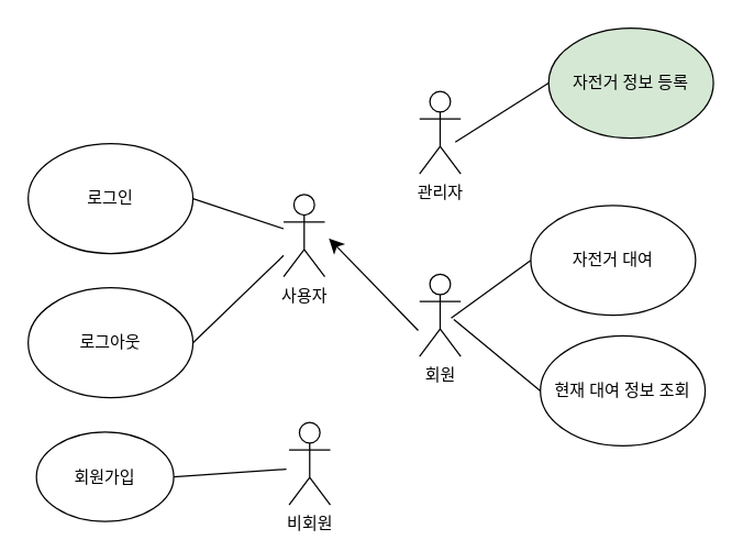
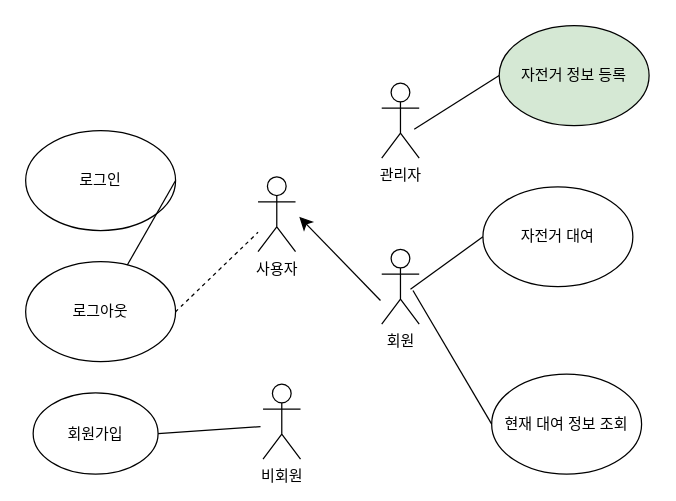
- <mxCell id="6" value="" style="endArrow=none;html=1;rounded=0;fontSize=12;startSize=8;endSize=8;curved=1;exitX=1;exitY=0.5;exitDx=0;exitDy=0;" parent="1" source="3" target="2" edge="1"><mxGeometry width="50" height="50" relative="1" as="geometry"><mxPoint x="156" y="135" as="sourcePoint" /><mxPoint x="206" y="85" as="targetPoint" /></mxGeometry></mxCell>
+ <mxCell id="6" value="" style="endArrow=none;html=1;rounded=0;fontSize=12;startSize=8;endSize=8;curved=1;exitX=1;exitY=0.5;exitDx=0;exitDy=0;" parent="1" source="3" target="4" edge="1"><mxGeometry width="50" height="50" relative="1" as="geometry"><mxPoint x="156" y="135" as="sourcePoint" /><mxPoint x="206" y="85" as="targetPoint" /></mxGeometry></mxCell>
- <mxCell id="7" value="" style="endArrow=none;html=1;rounded=0;fontSize=12;startSize=8;endSize=8;curved=1;exitX=1;exitY=0.5;exitDx=0;exitDy=0;" parent="1" source="4" target="2" edge="1"><mxGeometry width="50" height="50" relative="1" as="geometry"><mxPoint x="245" y="238" as="sourcePoint" /><mxPoint x="295" y="188" as="targetPoint" /></mxGeometry></mxCell>
+ <mxCell id="7" value="" style="endArrow=none;html=1;rounded=0;fontSize=12;startSize=8;endSize=8;curved=1;exitX=1;exitY=0.5;exitDx=0;exitDy=0;dashed=1;" parent="1" source="4" target="2" edge="1"><mxGeometry width="50" height="50" relative="1" as="geometry"><mxPoint x="245" y="238" as="sourcePoint" /><mxPoint x="295" y="188" as="targetPoint" /></mxGeometry></mxCell>
- <mxCell id="15" value="현재 대여 정보 조회" style="ellipse;whiteSpace=wrap;html=1;" parent="1" vertex="1"><mxGeometry x="393" y="244" width="120" height="80" as="geometry" /></mxCell>
+ <mxCell id="15" value="현재 대여 정보 조회" style="ellipse;whiteSpace=wrap;html=1;" parent="1" vertex="1"><mxGeometry x="393" y="299" width="120" height="80" as="geometry" /></mxCell>
